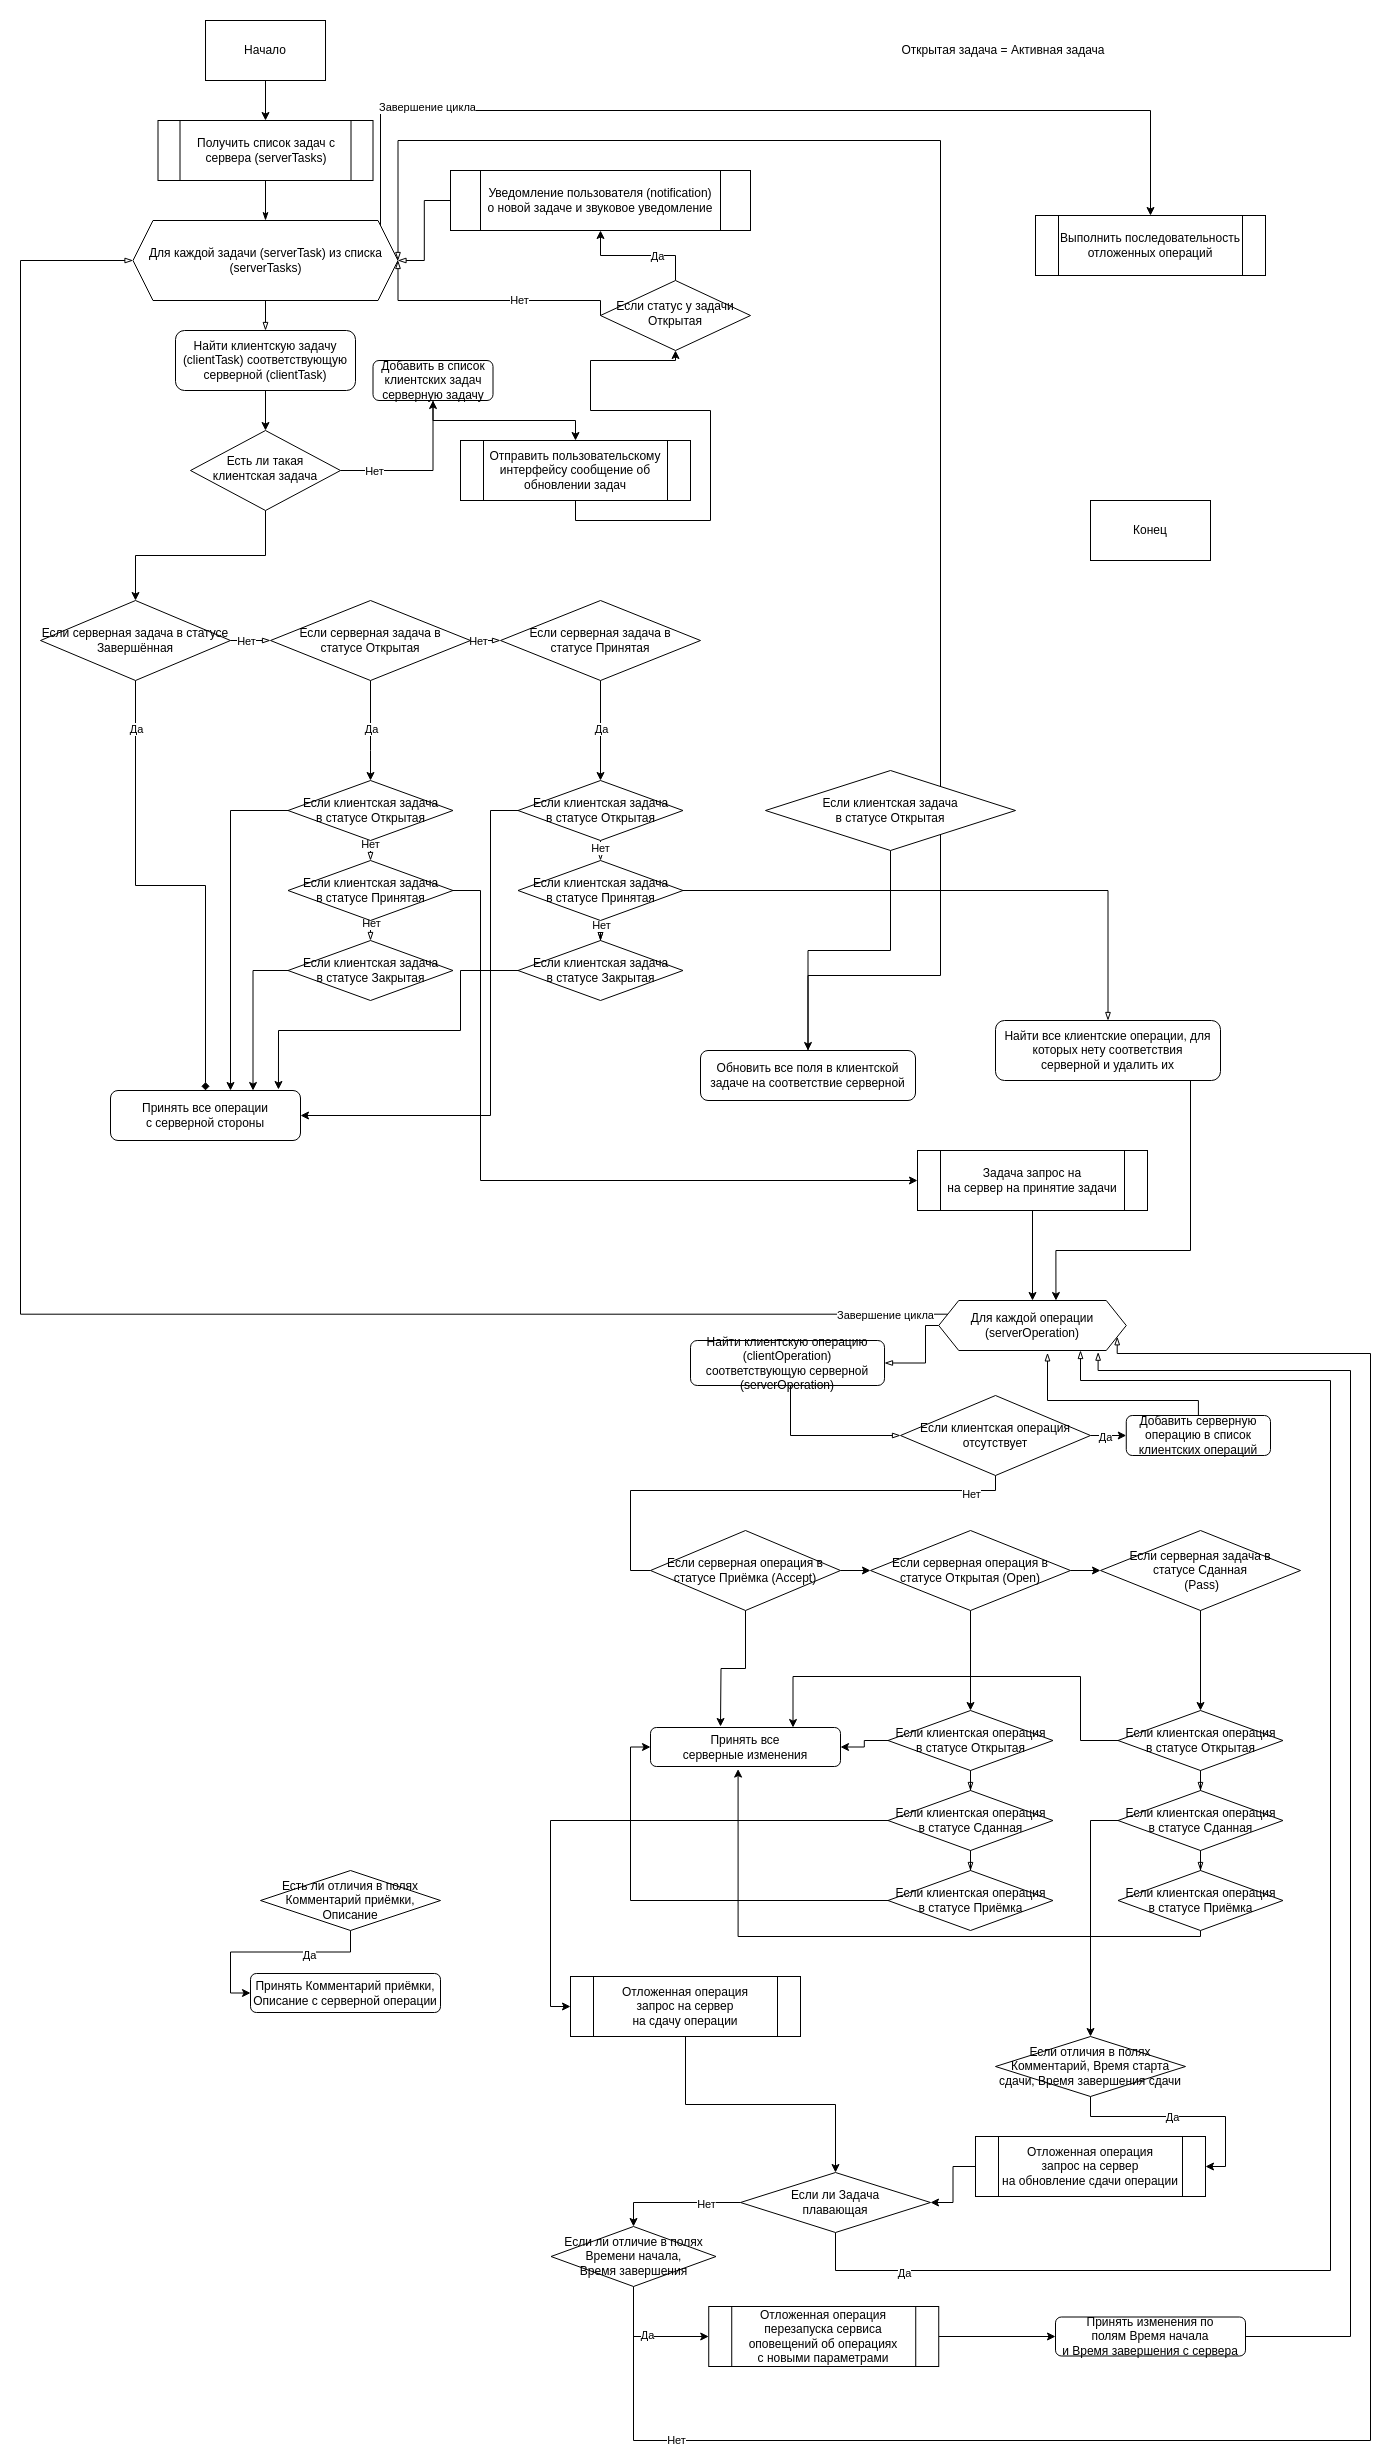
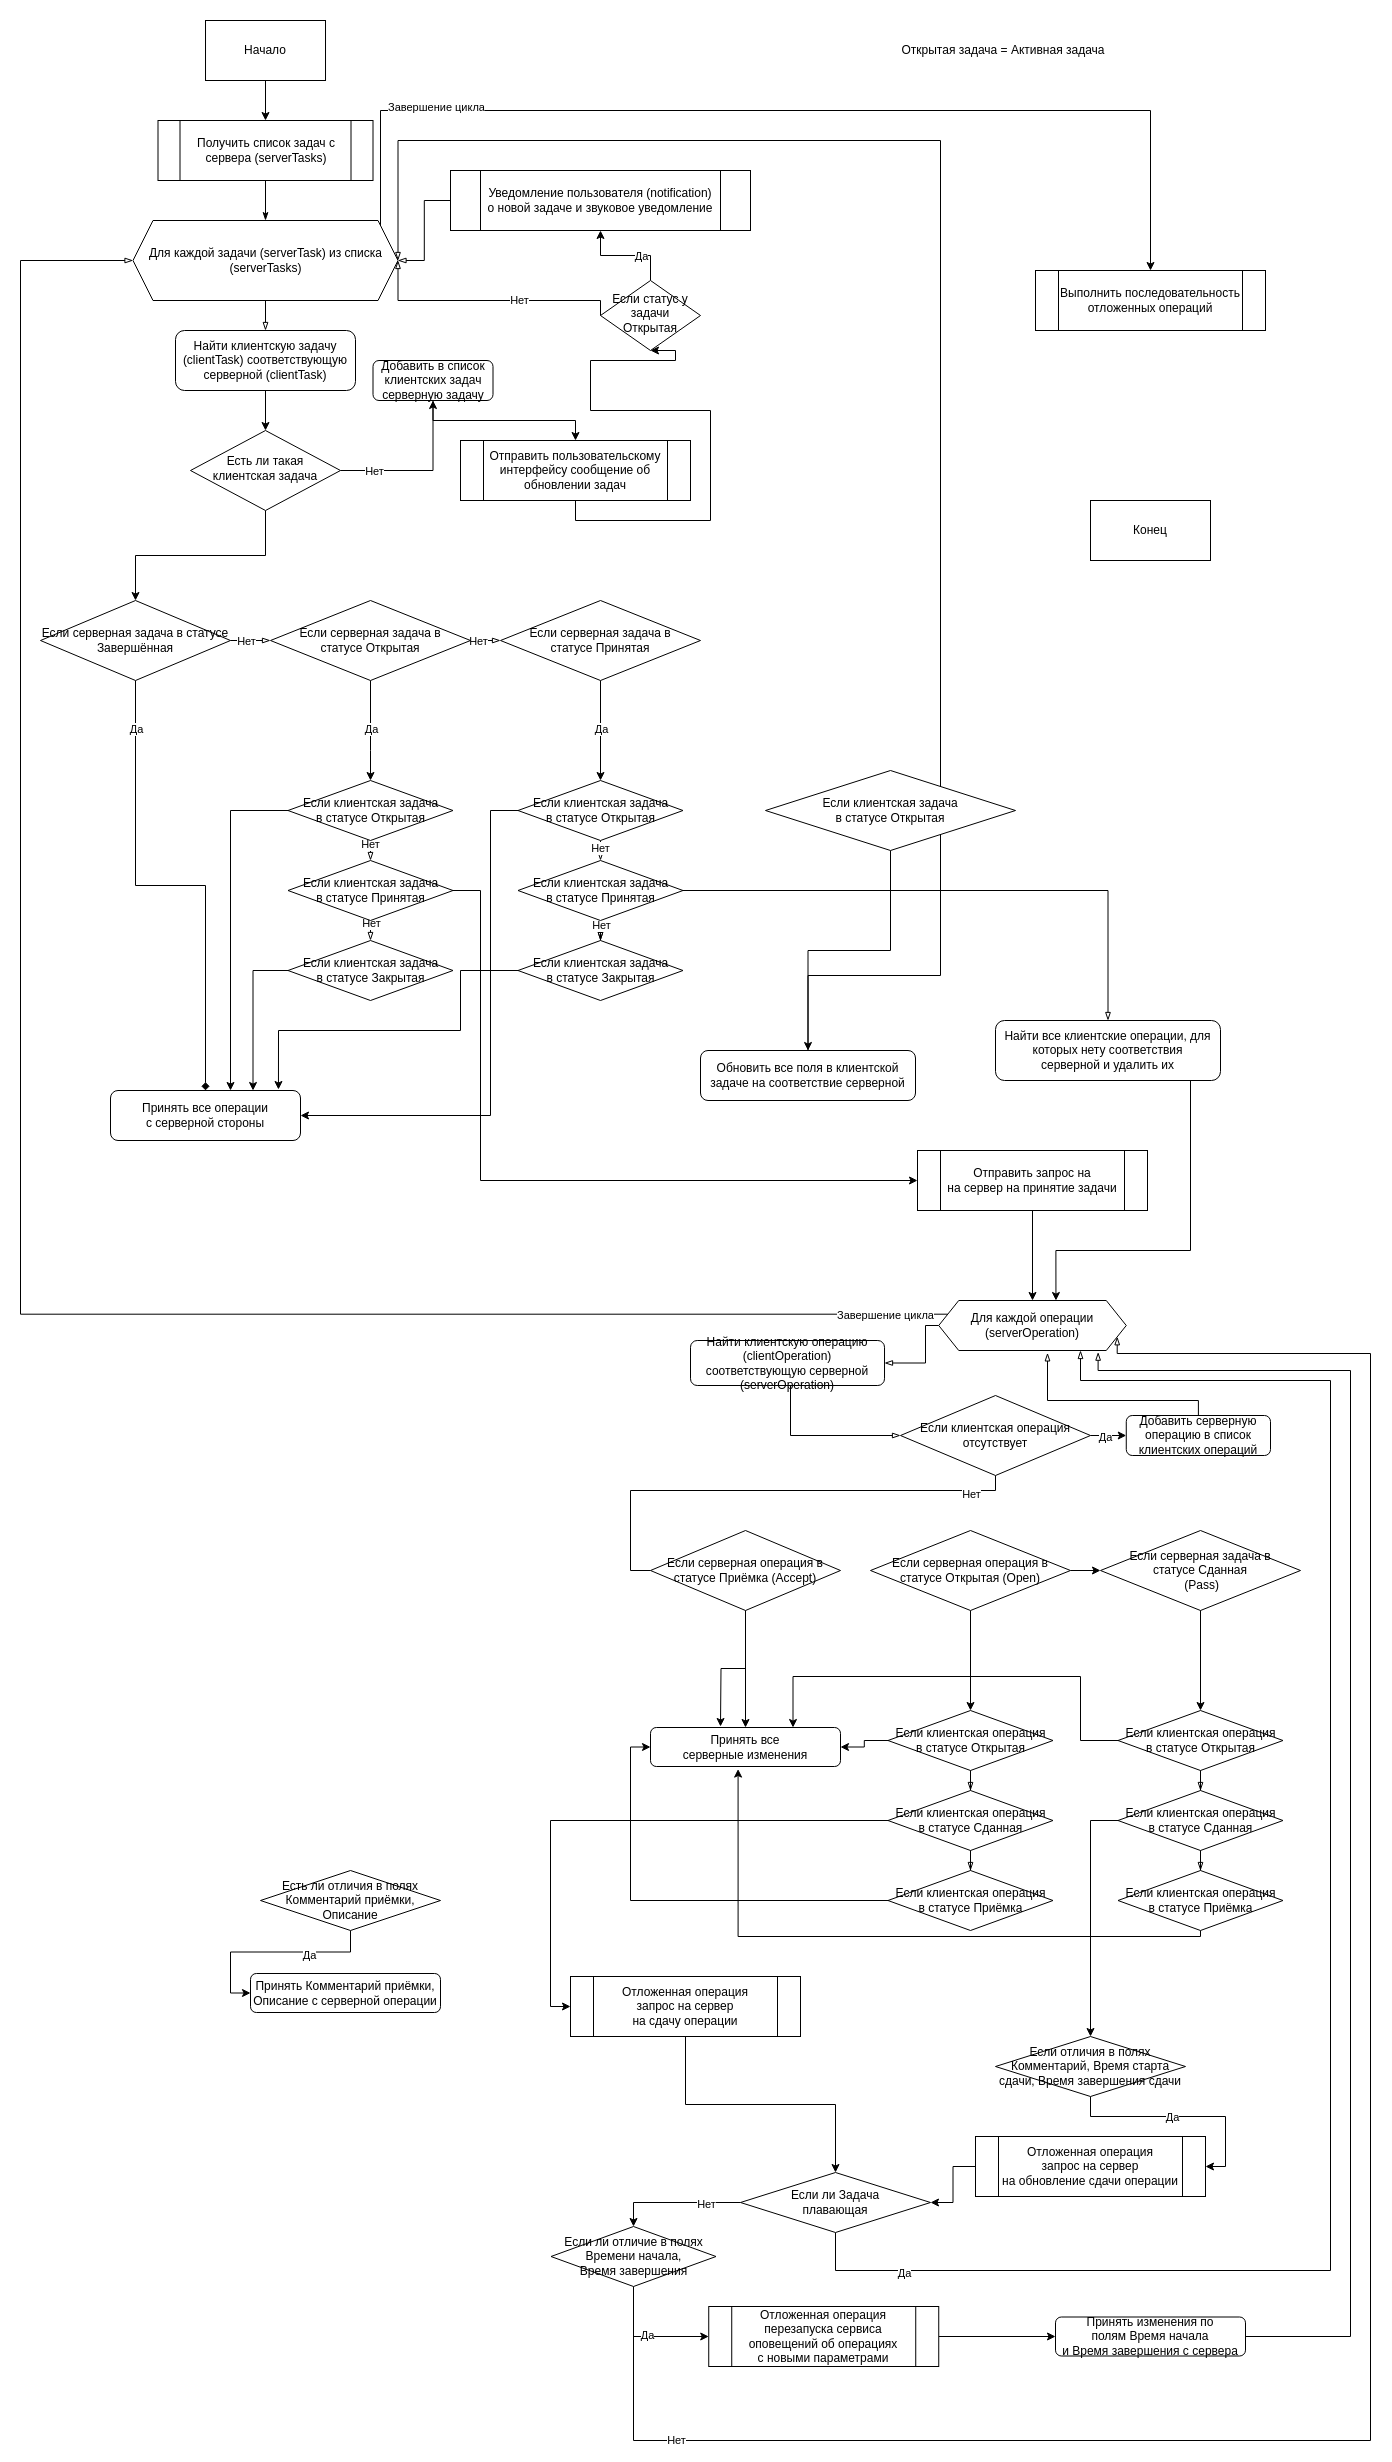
- <mxCell id="50" value="&lt;div&gt;Выполнить последовательность&lt;/div&gt;&lt;div&gt;отложенных операций&lt;br&gt;&lt;/div&gt;" style="shape=process;whiteSpace=wrap;html=1;backgroundOutline=1;" parent="1" vertex="1"><mxGeometry x="1035" y="215" width="230" height="60" as="geometry" /></mxCell>
+ <mxCell id="50" value="&lt;div&gt;Выполнить последовательность&lt;/div&gt;&lt;div&gt;отложенных операций&lt;br&gt;&lt;/div&gt;" style="shape=process;whiteSpace=wrap;html=1;backgroundOutline=1;" parent="1" vertex="1"><mxGeometry x="1035" y="270" width="230" height="60" as="geometry" /></mxCell>
- <mxCell id="20" value="Если статус у задачи Открытая" style="rhombus;whiteSpace=wrap;html=1;shadow=0;fontFamily=Helvetica;fontSize=12;align=center;strokeWidth=1;spacing=6;spacingTop=-4;" parent="1" vertex="1"><mxGeometry x="600" y="280" width="150" height="70" as="geometry" /></mxCell>
+ <mxCell id="20" value="Если статус у задачи Открытая" style="rhombus;whiteSpace=wrap;html=1;shadow=0;fontFamily=Helvetica;fontSize=12;align=center;strokeWidth=1;spacing=6;spacingTop=-4;" parent="1" vertex="1"><mxGeometry x="600" y="280" width="100" height="70" as="geometry" /></mxCell>
- <mxCell id="44" value="&lt;div&gt;Задача запрос на&lt;/div&gt;&lt;div&gt;на сервер на принятие задачи&lt;br&gt;&lt;/div&gt;" style="shape=process;whiteSpace=wrap;html=1;backgroundOutline=1;" parent="1" vertex="1"><mxGeometry x="917" y="1150" width="230" height="60" as="geometry" /></mxCell>
+ <mxCell id="44" value="&lt;div&gt;Отправить запрос на&lt;/div&gt;&lt;div&gt;на сервер на принятие задачи&lt;br&gt;&lt;/div&gt;" style="shape=process;whiteSpace=wrap;html=1;backgroundOutline=1;" parent="1" vertex="1"><mxGeometry x="917" y="1150" width="230" height="60" as="geometry" /></mxCell>
- <mxCell id="76" style="edgeStyle=orthogonalEdgeStyle;rounded=0;orthogonalLoop=1;jettySize=auto;html=1;entryX=0;entryY=0.5;entryDx=0;entryDy=0;endArrow=classic;endFill=1;" parent="1" source="78" target="81" edge="1"><mxGeometry relative="1" as="geometry" /></mxCell>
+ <mxCell id="76" style="edgeStyle=orthogonalEdgeStyle;rounded=0;orthogonalLoop=1;jettySize=auto;html=1;endArrow=classic;endFill=1;" parent="1" source="78" target="102" edge="1"><mxGeometry relative="1" as="geometry" /></mxCell>
